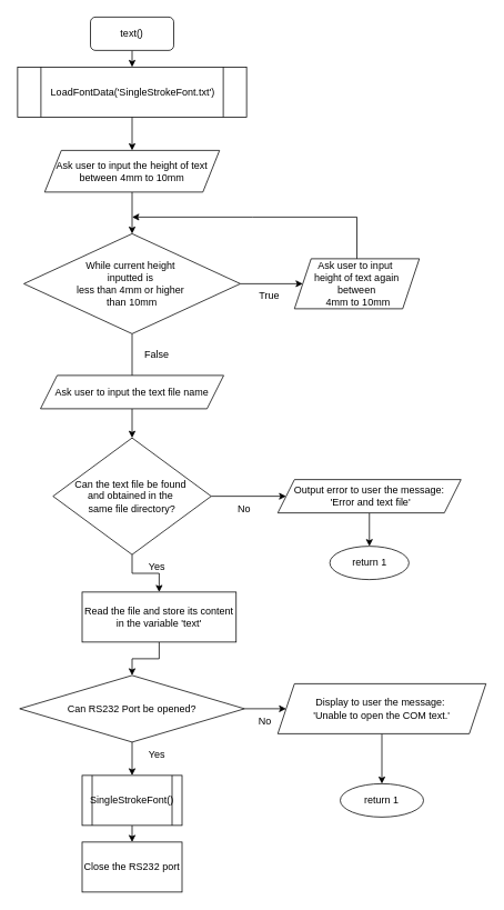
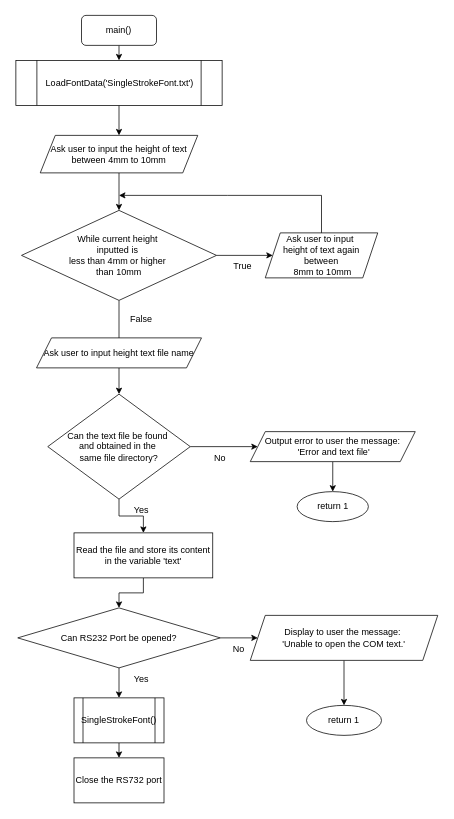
- <mxCell id="3" value="text()" style="rounded=1;whiteSpace=wrap;html=1;" vertex="1" parent="1"><mxGeometry x="108" y="20" width="100" height="40" as="geometry" /></mxCell>
+ <mxCell id="3" value="main()" style="rounded=1;whiteSpace=wrap;html=1;" vertex="1" parent="1"><mxGeometry x="108" y="20" width="100" height="40" as="geometry" /></mxCell>
- <mxCell id="8" value="Ask user to input&amp;nbsp;&lt;div&gt;height&amp;nbsp;&lt;span style=&quot;background-color: initial;&quot;&gt;of text again between&lt;/span&gt;&lt;/div&gt;&lt;div&gt;&lt;span style=&quot;background-color: initial;&quot;&gt;&amp;nbsp;4mm to 10mm&lt;/span&gt;&lt;/div&gt;" style="shape=parallelogram;perimeter=parallelogramPerimeter;whiteSpace=wrap;html=1;fixedSize=1;" vertex="1" parent="1"><mxGeometry x="353" y="310" width="150" height="60" as="geometry" /></mxCell>
+ <mxCell id="8" value="Ask user to input&amp;nbsp;&lt;div&gt;height&amp;nbsp;&lt;span style=&quot;background-color: initial;&quot;&gt;of text again between&lt;/span&gt;&lt;/div&gt;&lt;div&gt;&lt;span style=&quot;background-color: initial;&quot;&gt;&amp;nbsp;8mm to 10mm&lt;/span&gt;&lt;/div&gt;" style="shape=parallelogram;perimeter=parallelogramPerimeter;whiteSpace=wrap;html=1;fixedSize=1;" vertex="1" parent="1"><mxGeometry x="353" y="310" width="150" height="60" as="geometry" /></mxCell>
- <mxCell id="7" value="Ask user to input the text file name" style="shape=parallelogram;perimeter=parallelogramPerimeter;whiteSpace=wrap;html=1;fixedSize=1;" vertex="1" parent="1"><mxGeometry x="48" y="450" width="220" height="40" as="geometry" /></mxCell>
+ <mxCell id="7" value="Ask user to input height text file name" style="shape=parallelogram;perimeter=parallelogramPerimeter;whiteSpace=wrap;html=1;fixedSize=1;" vertex="1" parent="1"><mxGeometry x="48" y="450" width="220" height="40" as="geometry" /></mxCell>
- <mxCell id="23" value="Close the RS232 port" style="rounded=0;whiteSpace=wrap;html=1;" vertex="1" parent="1"><mxGeometry x="98" y="1010" width="120" height="60" as="geometry" /></mxCell>
+ <mxCell id="23" value="Close the RS732 port" style="rounded=0;whiteSpace=wrap;html=1;" vertex="1" parent="1"><mxGeometry x="98" y="1010" width="120" height="60" as="geometry" /></mxCell>
